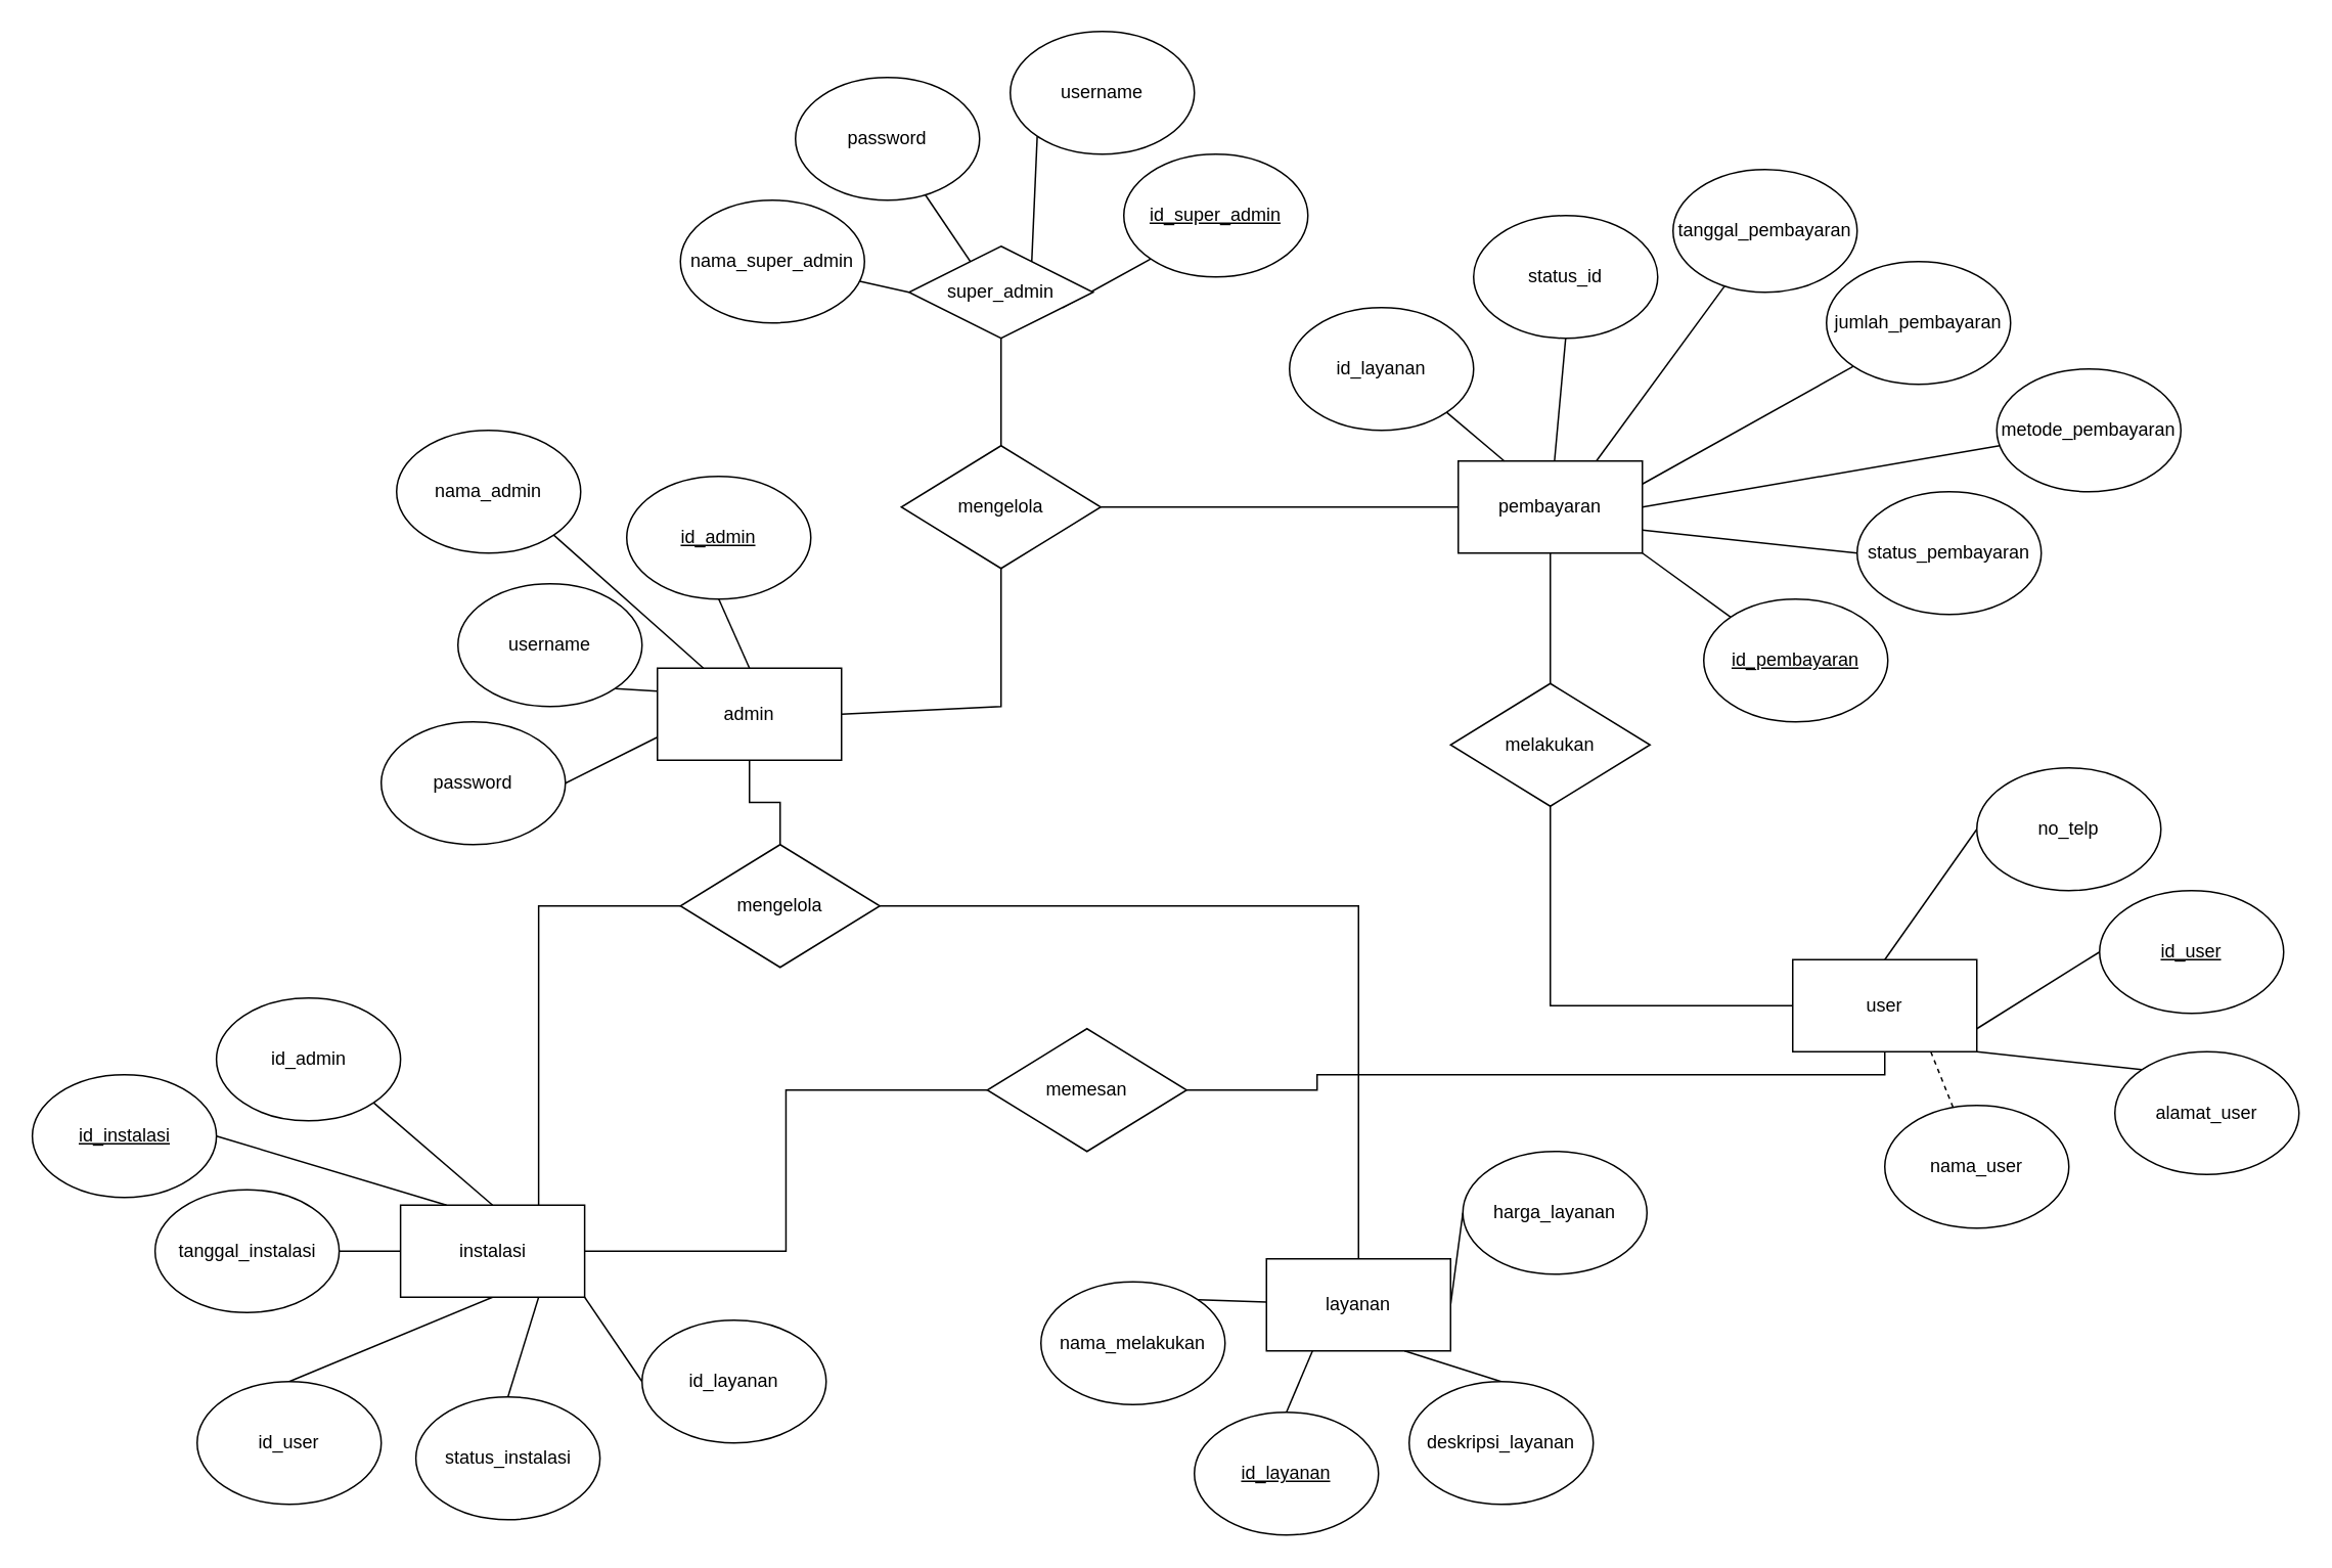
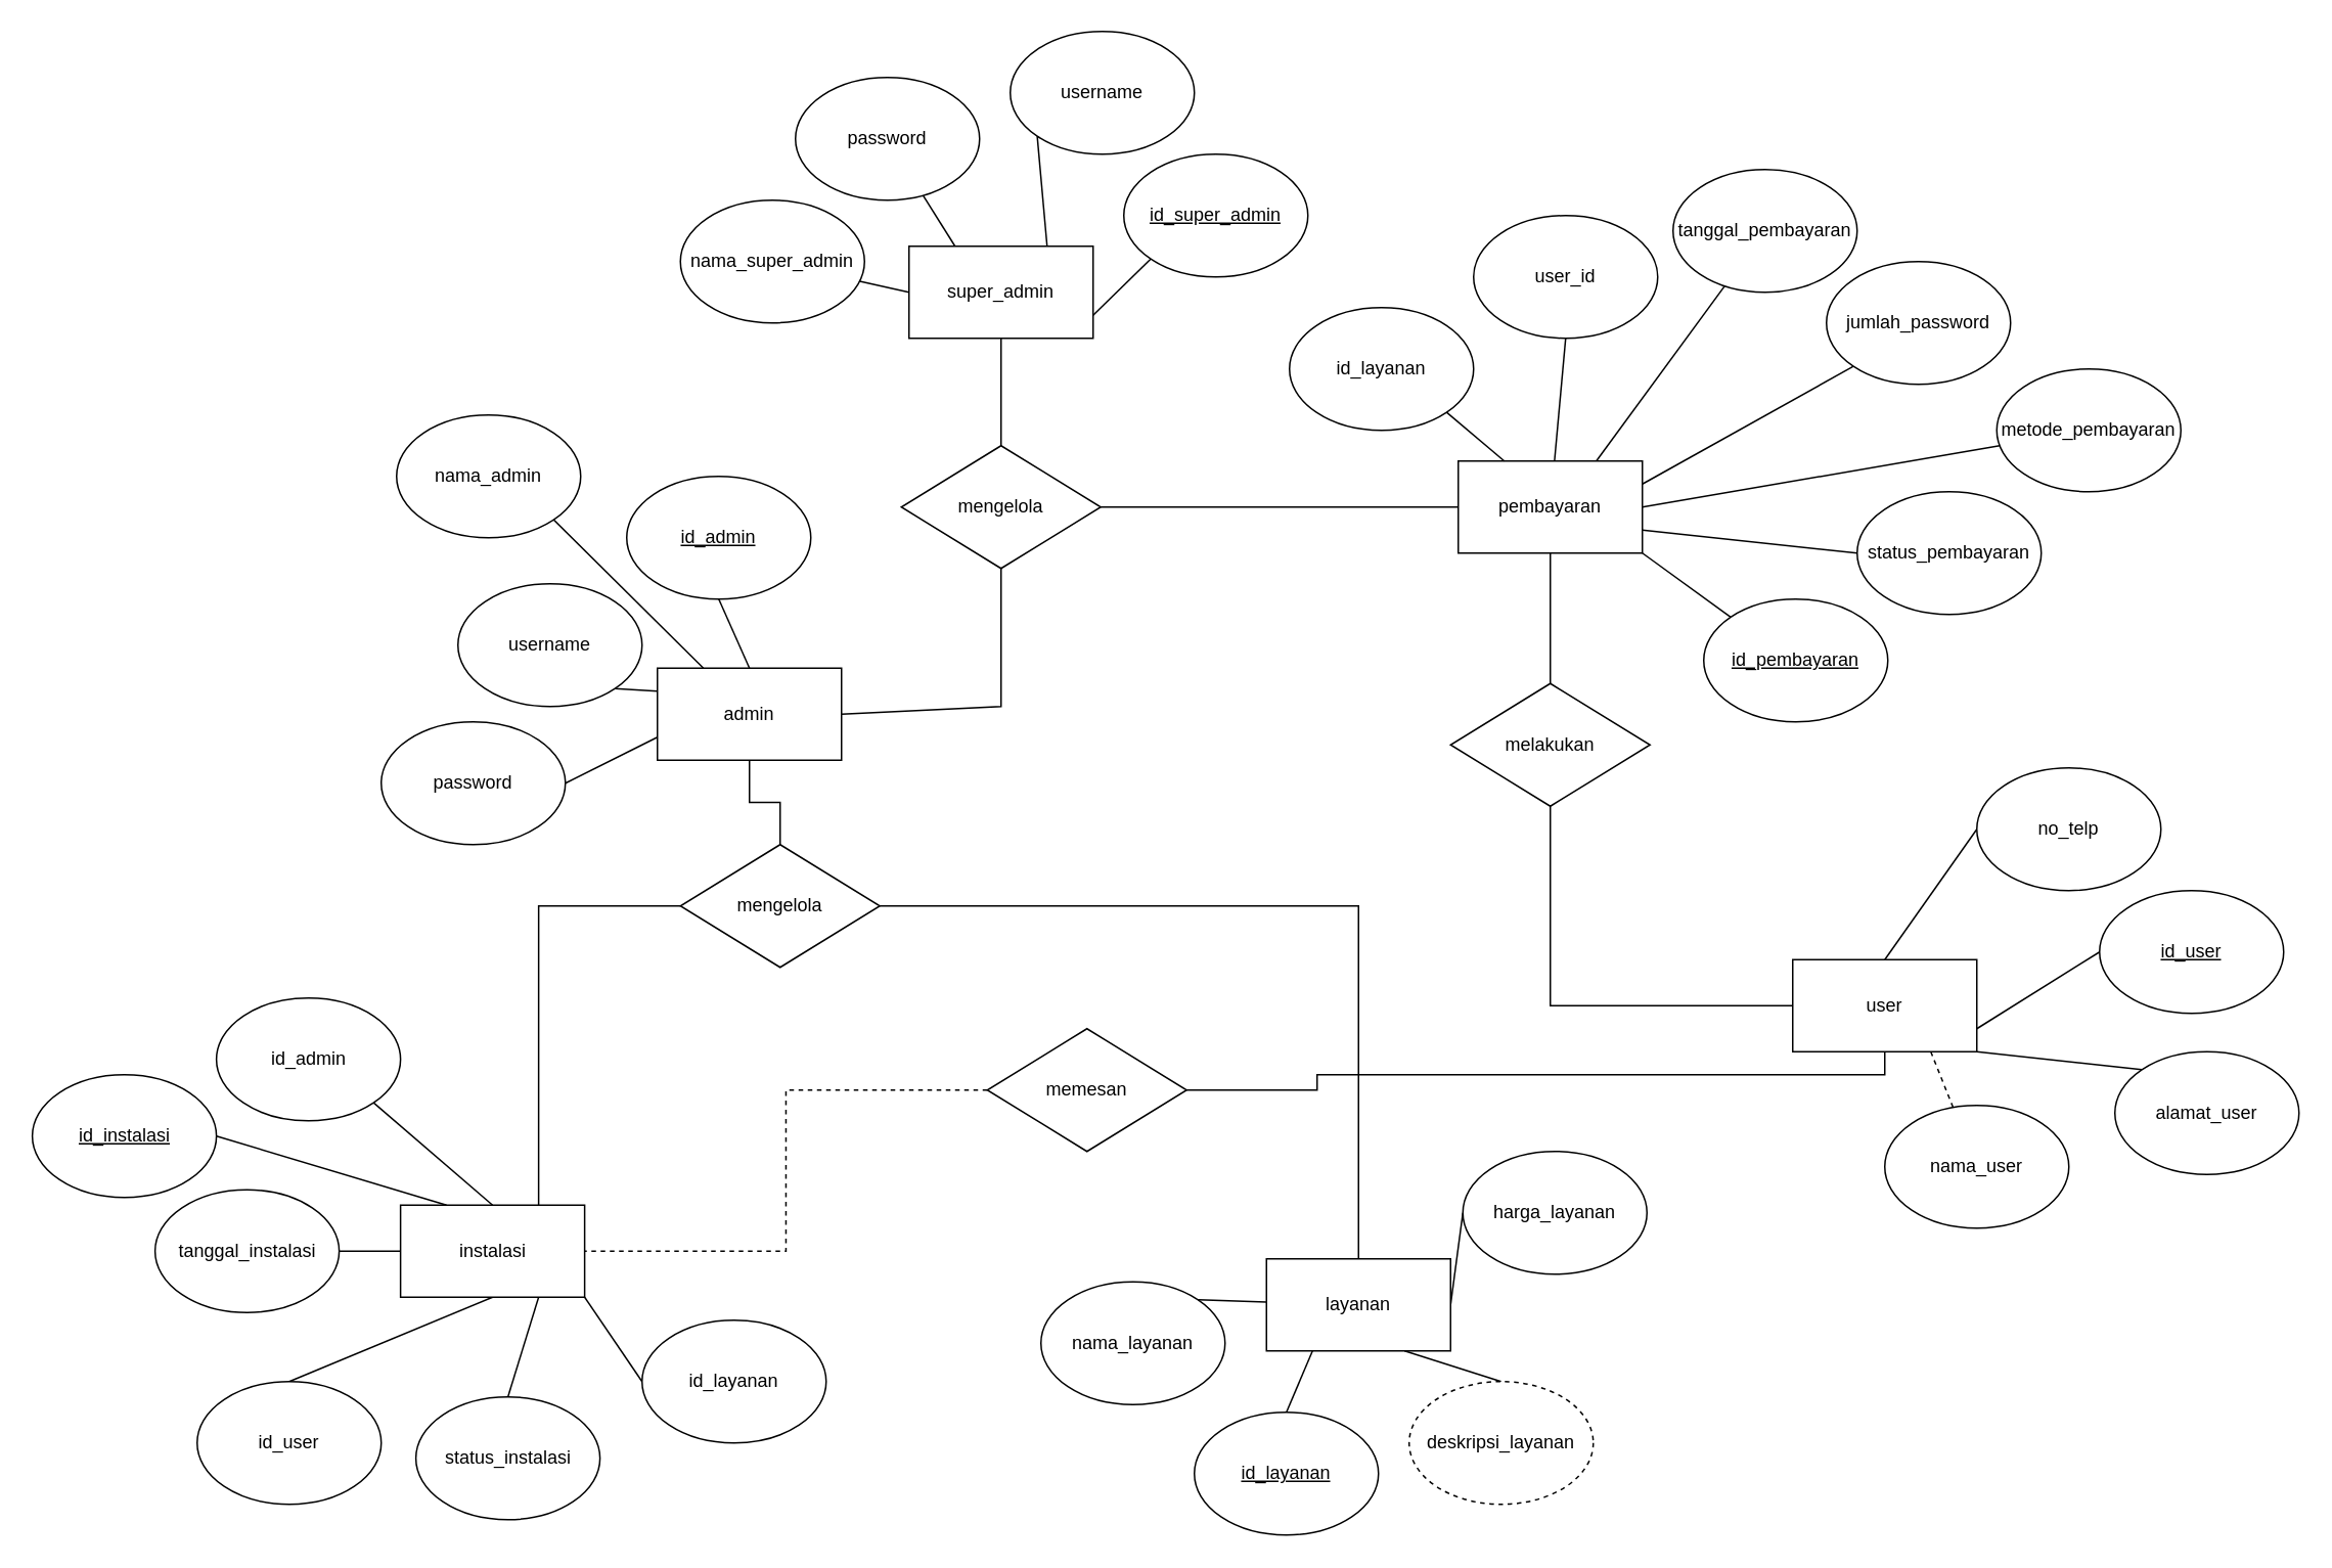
- <mxCell id="55" value="status_id" style="ellipse;whiteSpace=wrap;html=1;" parent="1" vertex="1"><mxGeometry x="960" y="140" width="120" height="80" as="geometry" /></mxCell>
+ <mxCell id="55" value="user_id" style="ellipse;whiteSpace=wrap;html=1;" parent="1" vertex="1"><mxGeometry x="960" y="140" width="120" height="80" as="geometry" /></mxCell>
- <mxCell id="24" value="super_admin" style="rhombus;whiteSpace=wrap;html=1;" parent="1" vertex="1"><mxGeometry x="592" y="160" width="120" height="60" as="geometry" /></mxCell>
+ <mxCell id="24" value="super_admin" style="rounded=0;whiteSpace=wrap;html=1;" parent="1" vertex="1"><mxGeometry x="592" y="160" width="120" height="60" as="geometry" /></mxCell>
- <mxCell id="49" value="jumlah_pembayaran" style="ellipse;whiteSpace=wrap;html=1;" parent="1" vertex="1"><mxGeometry x="1190" y="170" width="120" height="80" as="geometry" /></mxCell>
+ <mxCell id="49" value="jumlah_password" style="ellipse;whiteSpace=wrap;html=1;" parent="1" vertex="1"><mxGeometry x="1190" y="170" width="120" height="80" as="geometry" /></mxCell>
- <mxCell id="5" value="nama_admin" style="ellipse;whiteSpace=wrap;html=1;" parent="1" vertex="1"><mxGeometry x="258" y="280" width="120" height="80" as="geometry" /></mxCell>
+ <mxCell id="5" value="nama_admin" style="ellipse;whiteSpace=wrap;html=1;" parent="1" vertex="1"><mxGeometry x="258" y="270" width="120" height="80" as="geometry" /></mxCell>
- <mxCell id="67" style="edgeStyle=orthogonalEdgeStyle;rounded=0;orthogonalLoop=1;jettySize=auto;html=1;entryX=1;entryY=0.5;entryDx=0;entryDy=0;endArrow=none;endFill=0;" parent="1" source="68" target="42" edge="1"><mxGeometry relative="1" as="geometry" /></mxCell>
+ <mxCell id="67" style="edgeStyle=orthogonalEdgeStyle;rounded=0;orthogonalLoop=1;jettySize=auto;html=1;entryX=1;entryY=0.5;entryDx=0;entryDy=0;endArrow=none;endFill=0;dashed=1;" parent="1" source="68" target="42" edge="1"><mxGeometry relative="1" as="geometry" /></mxCell>
- <mxCell id="15" value="nama_melakukan" style="ellipse;whiteSpace=wrap;html=1;" parent="1" vertex="1"><mxGeometry x="678" y="835" width="120" height="80" as="geometry" /></mxCell>
+ <mxCell id="15" value="nama_layanan" style="ellipse;whiteSpace=wrap;html=1;" parent="1" vertex="1"><mxGeometry x="678" y="835" width="120" height="80" as="geometry" /></mxCell>
- <mxCell id="52" value="deskripsi_layanan" style="ellipse;whiteSpace=wrap;html=1;" parent="1" vertex="1"><mxGeometry x="918" y="900" width="120" height="80" as="geometry" /></mxCell>
+ <mxCell id="52" value="deskripsi_layanan" style="ellipse;whiteSpace=wrap;html=1;dashed=1;" parent="1" vertex="1"><mxGeometry x="918" y="900" width="120" height="80" as="geometry" /></mxCell>
